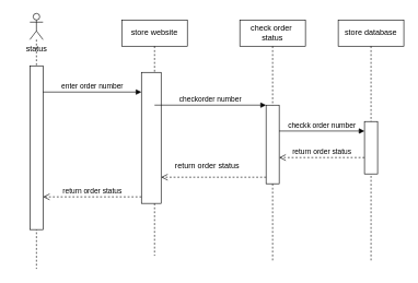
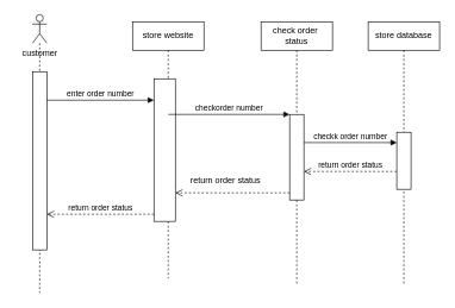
- <mxCell id="11" value="status" style="text;html=1;align=center;verticalAlign=middle;resizable=0;points=[];autosize=1;strokeColor=none;fillColor=none;" vertex="1" parent="1"><mxGeometry x="20" y="60" width="70" height="30" as="geometry" /></mxCell>
+ <mxCell id="11" value="customer" style="text;html=1;align=center;verticalAlign=middle;resizable=0;points=[];autosize=1;strokeColor=none;fillColor=none;" vertex="1" parent="1"><mxGeometry x="20" y="60" width="70" height="30" as="geometry" /></mxCell>
